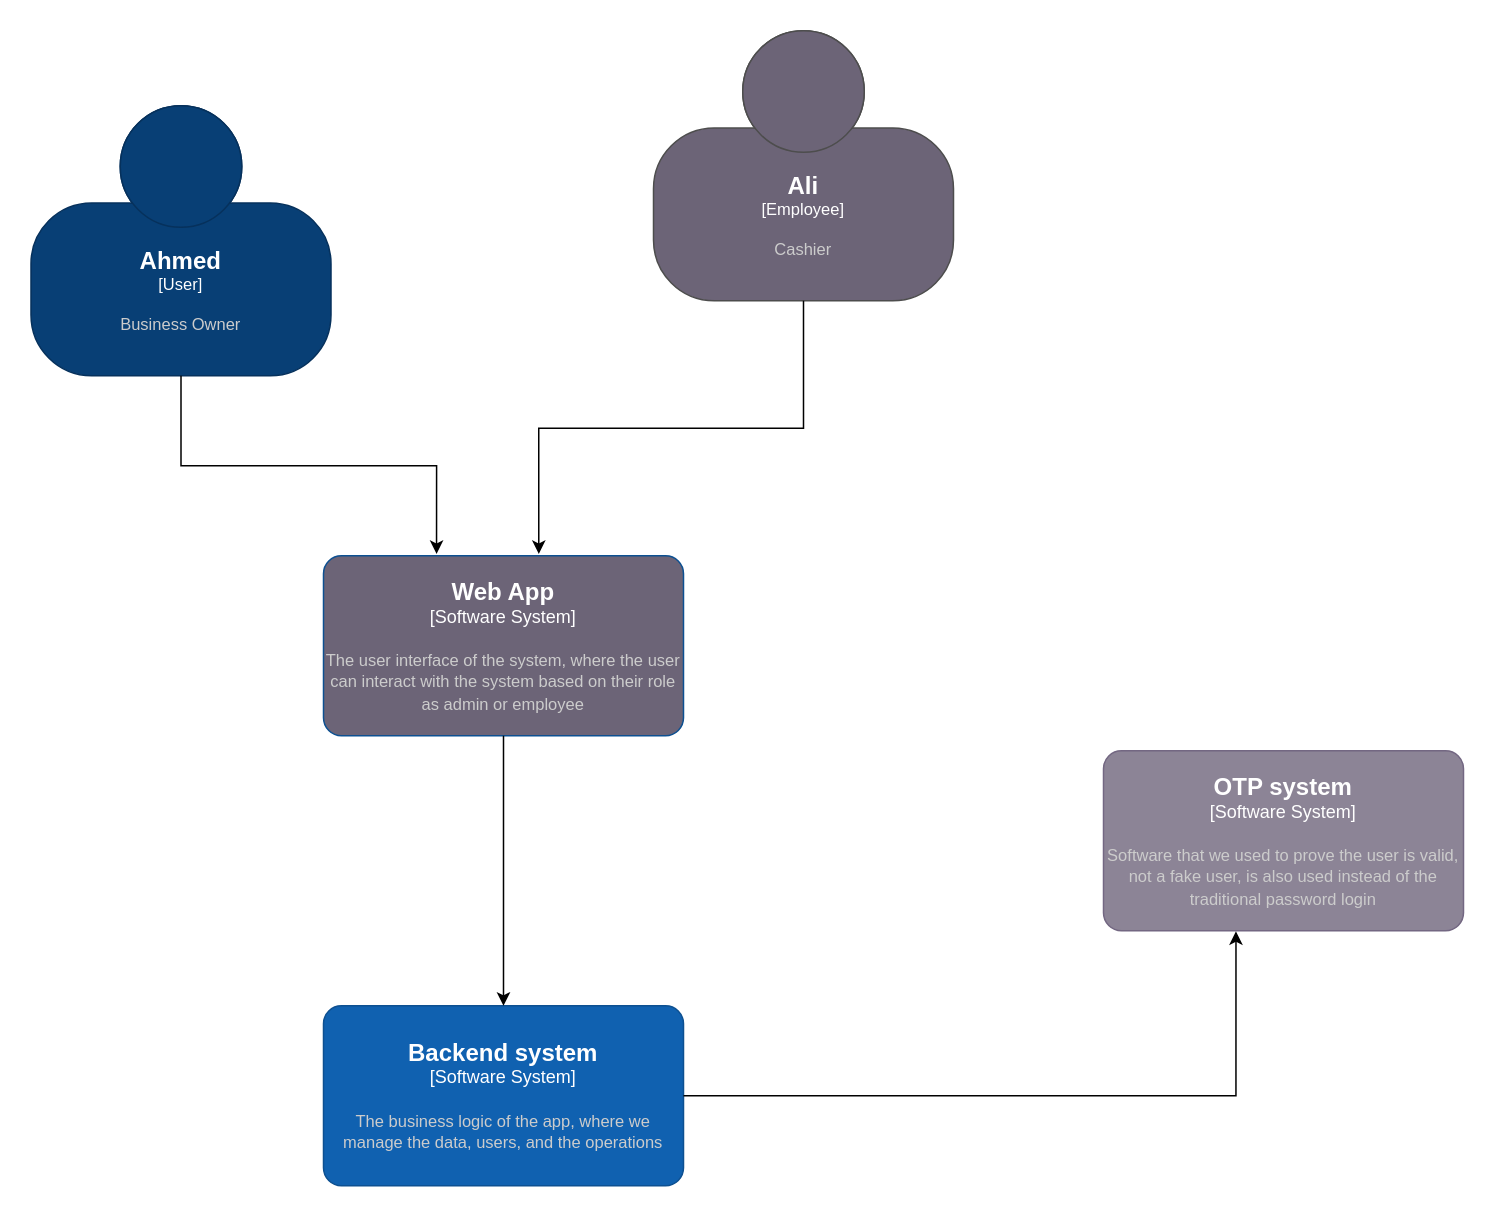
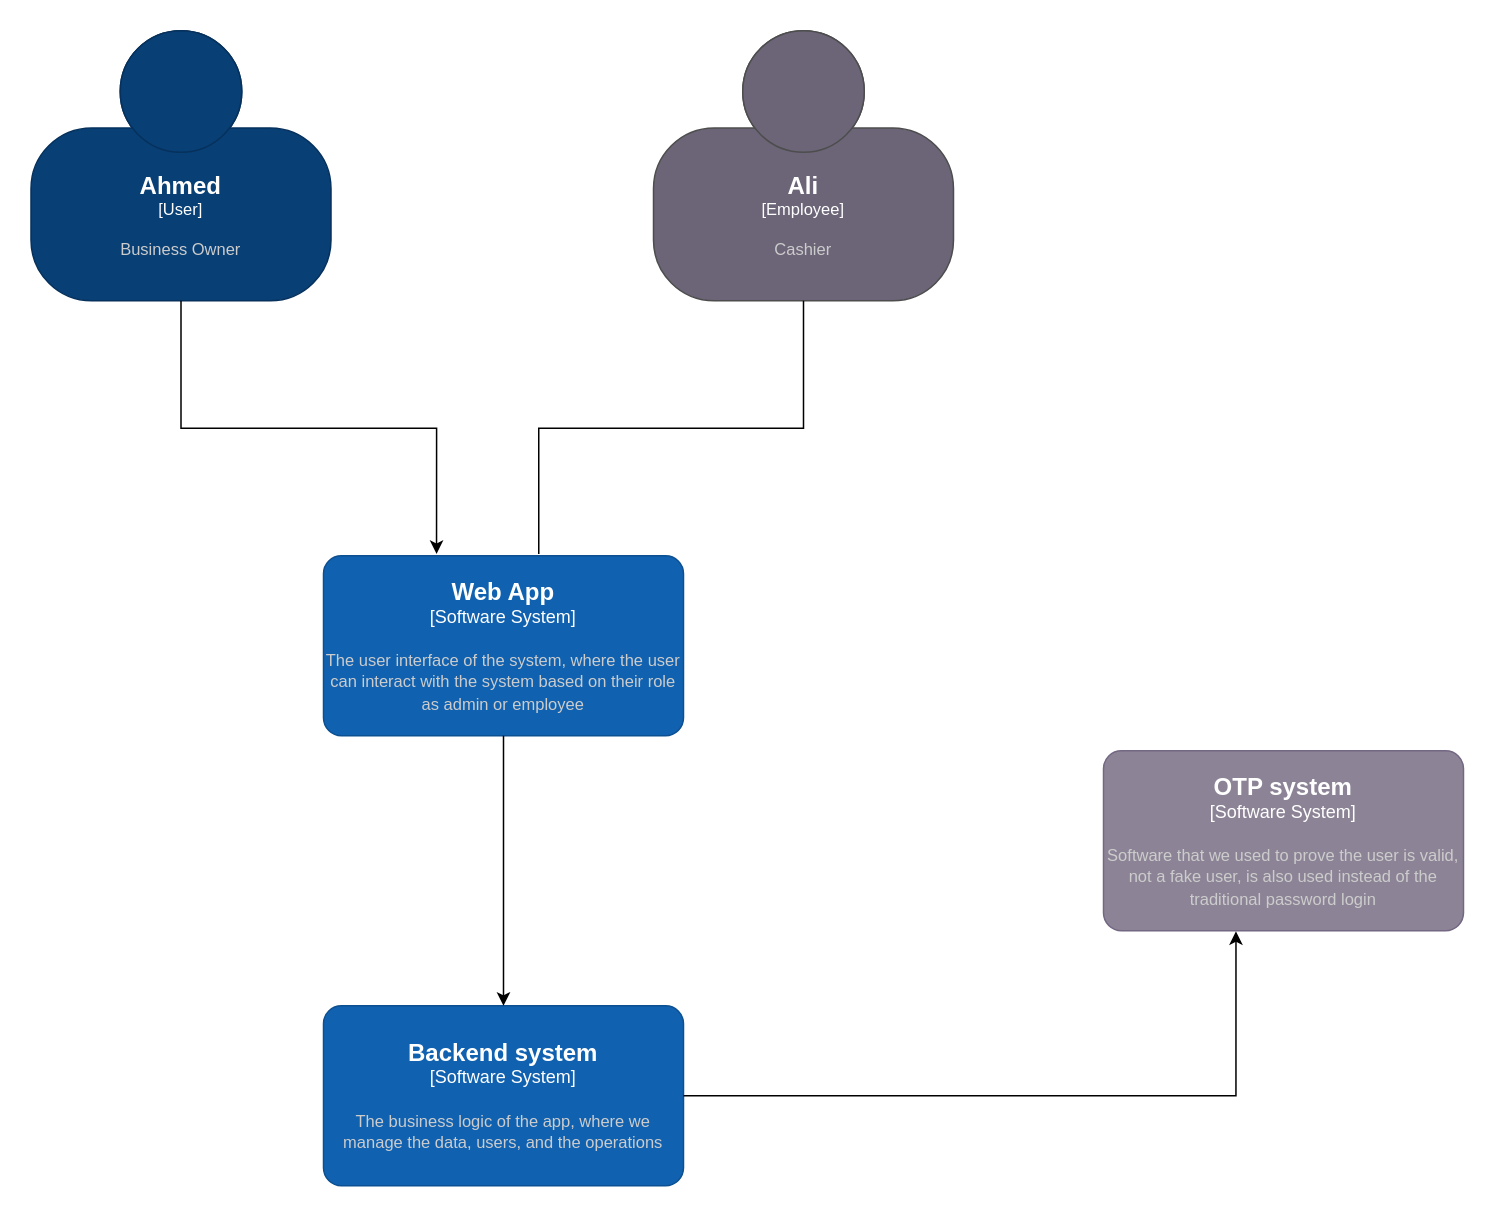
- <mxCell id="2" value="&lt;font style=&quot;font-size: 16px&quot;&gt;&lt;b&gt;Ahmed&lt;/b&gt;&lt;/font&gt;&lt;div&gt;[User]&lt;/div&gt;&lt;br&gt;&lt;div&gt;&lt;font style=&quot;font-size: 11px&quot;&gt;&lt;font color=&quot;#cccccc&quot;&gt;Business Owner&lt;/font&gt;&lt;/div&gt;" style="html=1;fontSize=11;dashed=0;whiteSpace=wrap;fillColor=#083F75;strokeColor=#06315C;fontColor=#ffffff;shape=mxgraph.c4.person2;align=center;metaEdit=1;points=[[0.5,0,0],[1,0.5,0],[1,0.75,0],[0.75,1,0],[0.5,1,0],[0.25,1,0],[0,0.75,0],[0,0.5,0]];resizable=0;" vertex="1" parent="1"><mxGeometry x="20" y="70" width="200" height="180" as="geometry" /></mxCell>
+ <mxCell id="2" value="&lt;font style=&quot;font-size: 16px&quot;&gt;&lt;b&gt;Ahmed&lt;/b&gt;&lt;/font&gt;&lt;div&gt;[User]&lt;/div&gt;&lt;br&gt;&lt;div&gt;&lt;font style=&quot;font-size: 11px&quot;&gt;&lt;font color=&quot;#cccccc&quot;&gt;Business Owner&lt;/font&gt;&lt;/div&gt;" style="html=1;fontSize=11;dashed=0;whiteSpace=wrap;fillColor=#083F75;strokeColor=#06315C;fontColor=#ffffff;shape=mxgraph.c4.person2;align=center;metaEdit=1;points=[[0.5,0,0],[1,0.5,0],[1,0.75,0],[0.75,1,0],[0.5,1,0],[0.25,1,0],[0,0.75,0],[0,0.5,0]];resizable=0;" vertex="1" parent="1"><mxGeometry x="20" y="20" width="200" height="180" as="geometry" /></mxCell>
- <mxCell id="6" style="edgeStyle=orthogonalEdgeStyle;rounded=0;orthogonalLoop=1;jettySize=auto;html=1;entryX=0.598;entryY=-0.01;entryDx=0;entryDy=0;entryPerimeter=0;" edge="1" parent="1" source="3" target="4"><mxGeometry relative="1" as="geometry" /></mxCell>
+ <mxCell id="6" style="edgeStyle=orthogonalEdgeStyle;rounded=0;orthogonalLoop=1;jettySize=auto;html=1;entryX=0.598;entryY=-0.01;entryDx=0;entryDy=0;entryPerimeter=0;endArrow=none;" edge="1" parent="1" source="3" target="4"><mxGeometry relative="1" as="geometry" /></mxCell>
- <mxCell id="4" value="&lt;font style=&quot;font-size: 16px&quot;&gt;&lt;b&gt;Web App&lt;/b&gt;&lt;/font&gt;&lt;div&gt;[Software System]&lt;/div&gt;&lt;br&gt;&lt;div&gt;&lt;font style=&quot;font-size: 11px&quot;&gt;&lt;font color=&quot;#cccccc&quot;&gt;The user interface of the system, where the user can interact with the system based on their role as admin or employee&lt;/font&gt;&lt;/div&gt;" style="rounded=1;whiteSpace=wrap;html=1;labelBackgroundColor=none;fillColor=#6c6477;fontColor=#ffffff;align=center;arcSize=10;strokeColor=#0D5091;metaEdit=1;resizable=0;points=[[0.25,0,0],[0.5,0,0],[0.75,0,0],[1,0.25,0],[1,0.5,0],[1,0.75,0],[0.75,1,0],[0.5,1,0],[0.25,1,0],[0,0.75,0],[0,0.5,0],[0,0.25,0]];" vertex="1" parent="1"><mxGeometry x="215" y="370" width="240" height="120" as="geometry" /></mxCell>
+ <mxCell id="4" value="&lt;font style=&quot;font-size: 16px&quot;&gt;&lt;b&gt;Web App&lt;/b&gt;&lt;/font&gt;&lt;div&gt;[Software System]&lt;/div&gt;&lt;br&gt;&lt;div&gt;&lt;font style=&quot;font-size: 11px&quot;&gt;&lt;font color=&quot;#cccccc&quot;&gt;The user interface of the system, where the user can interact with the system based on their role as admin or employee&lt;/font&gt;&lt;/div&gt;" style="rounded=1;whiteSpace=wrap;html=1;labelBackgroundColor=none;fillColor=#1061B0;fontColor=#ffffff;align=center;arcSize=10;strokeColor=#0D5091;metaEdit=1;resizable=0;points=[[0.25,0,0],[0.5,0,0],[0.75,0,0],[1,0.25,0],[1,0.5,0],[1,0.75,0],[0.75,1,0],[0.5,1,0],[0.25,1,0],[0,0.75,0],[0,0.5,0],[0,0.25,0]];" vertex="1" parent="1"><mxGeometry x="215" y="370" width="240" height="120" as="geometry" /></mxCell>
